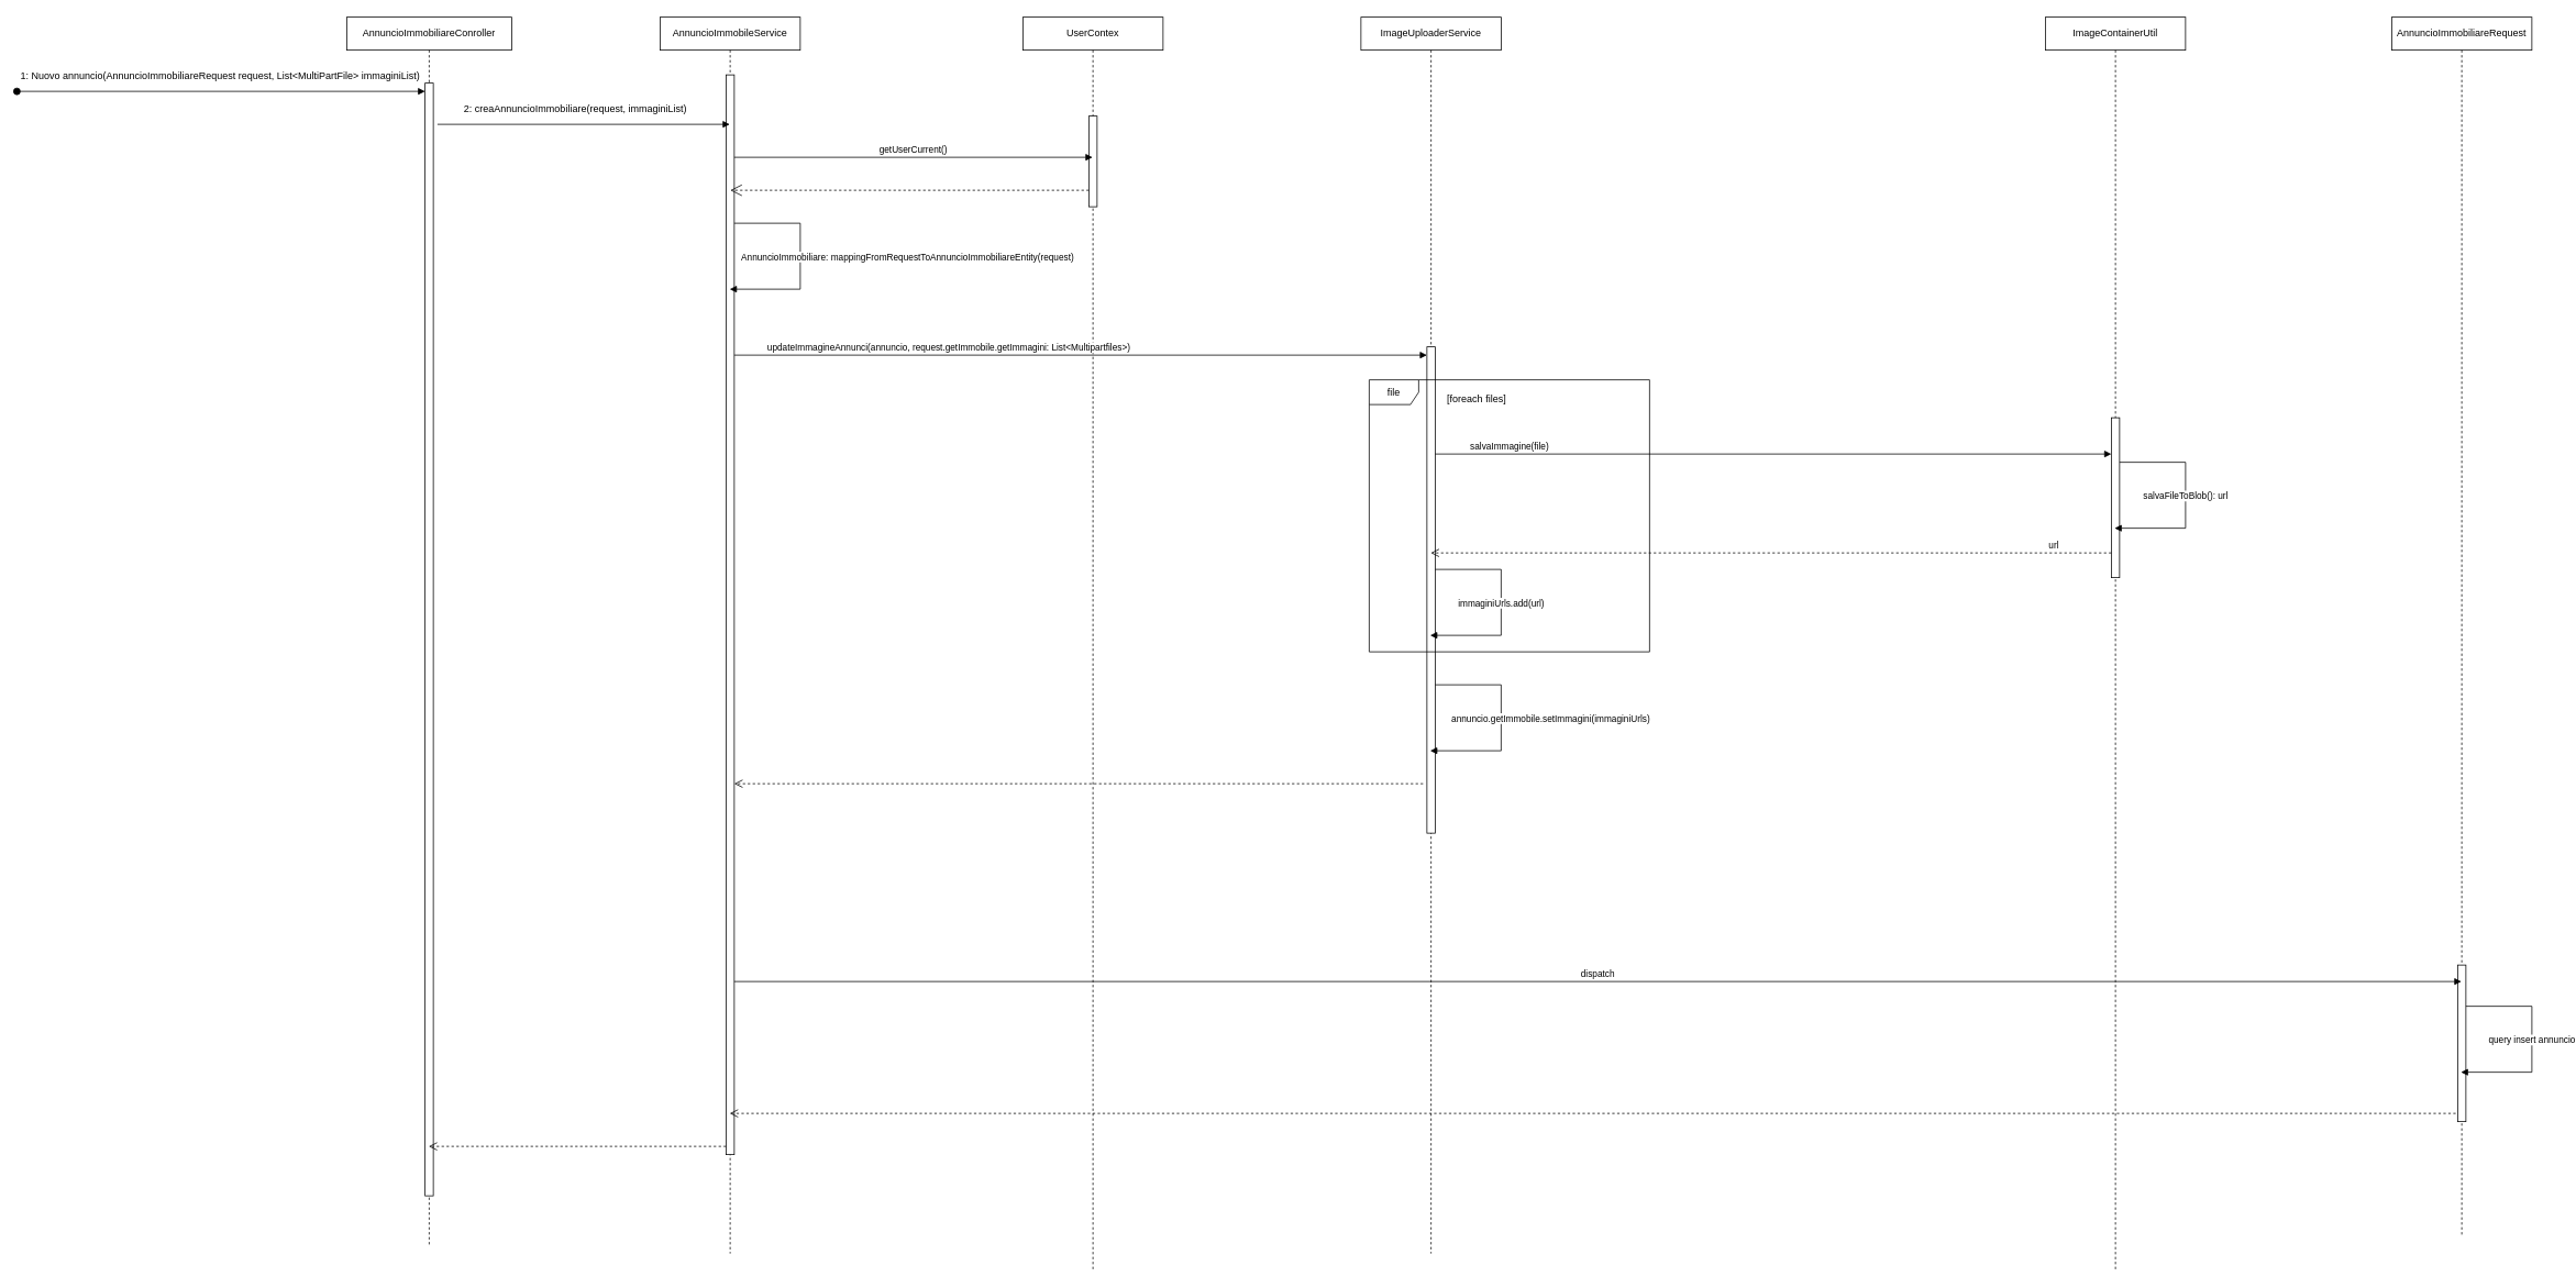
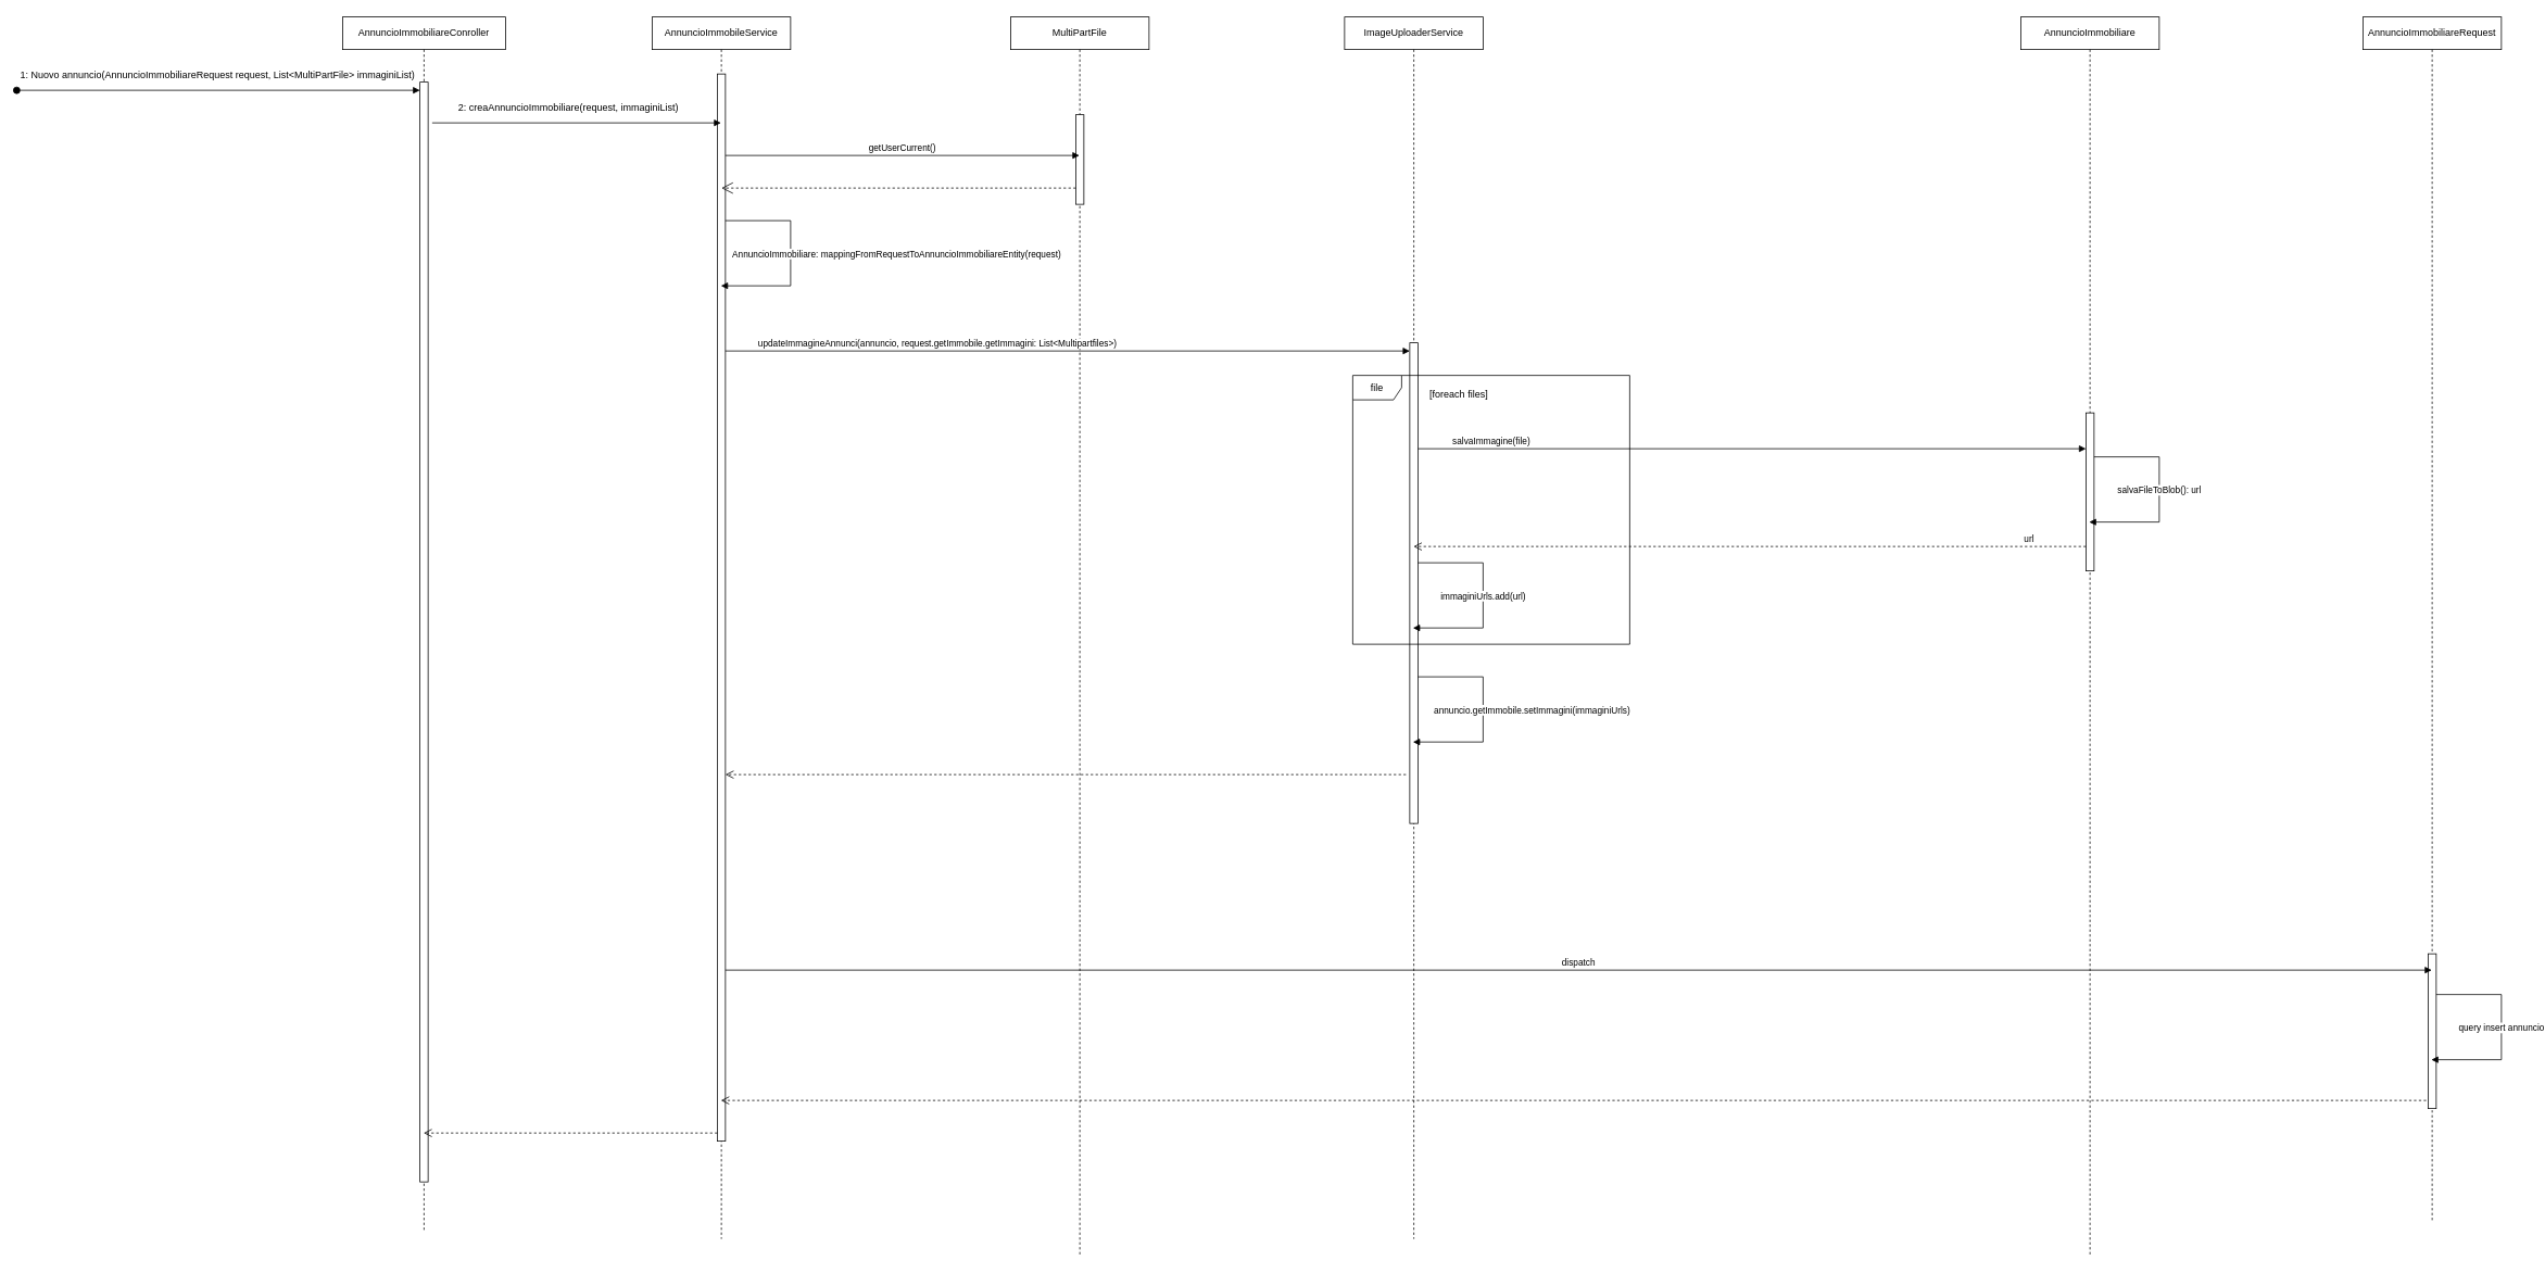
- <mxCell id="8" value="UserContex" style="shape=umlLifeline;perimeter=lifelinePerimeter;whiteSpace=wrap;html=1;container=1;dropTarget=0;collapsible=0;recursiveResize=0;outlineConnect=0;portConstraint=eastwest;newEdgeStyle={&quot;curved&quot;:0,&quot;rounded&quot;:0};" vertex="1" parent="1"><mxGeometry x="1240" y="20" width="170" height="1520" as="geometry" /></mxCell>
+ <mxCell id="8" value="MultiPartFile" style="shape=umlLifeline;perimeter=lifelinePerimeter;whiteSpace=wrap;html=1;container=1;dropTarget=0;collapsible=0;recursiveResize=0;outlineConnect=0;portConstraint=eastwest;newEdgeStyle={&quot;curved&quot;:0,&quot;rounded&quot;:0};" vertex="1" parent="1"><mxGeometry x="1240" y="20" width="170" height="1520" as="geometry" /></mxCell>
- <mxCell id="17" value="ImageContainerUtil" style="shape=umlLifeline;perimeter=lifelinePerimeter;whiteSpace=wrap;html=1;container=1;dropTarget=0;collapsible=0;recursiveResize=0;outlineConnect=0;portConstraint=eastwest;newEdgeStyle={&quot;curved&quot;:0,&quot;rounded&quot;:0};" vertex="1" parent="1"><mxGeometry x="2480" y="20" width="170" height="1520" as="geometry" /></mxCell>
+ <mxCell id="17" value="AnnuncioImmobiliare" style="shape=umlLifeline;perimeter=lifelinePerimeter;whiteSpace=wrap;html=1;container=1;dropTarget=0;collapsible=0;recursiveResize=0;outlineConnect=0;portConstraint=eastwest;newEdgeStyle={&quot;curved&quot;:0,&quot;rounded&quot;:0};" vertex="1" parent="1"><mxGeometry x="2480" y="20" width="170" height="1520" as="geometry" /></mxCell>
